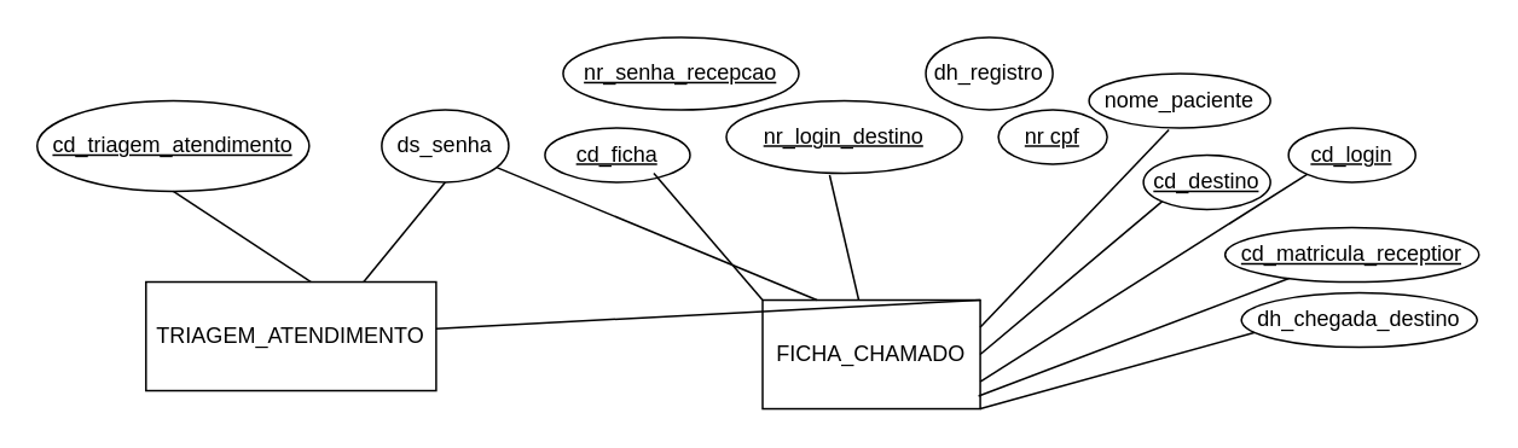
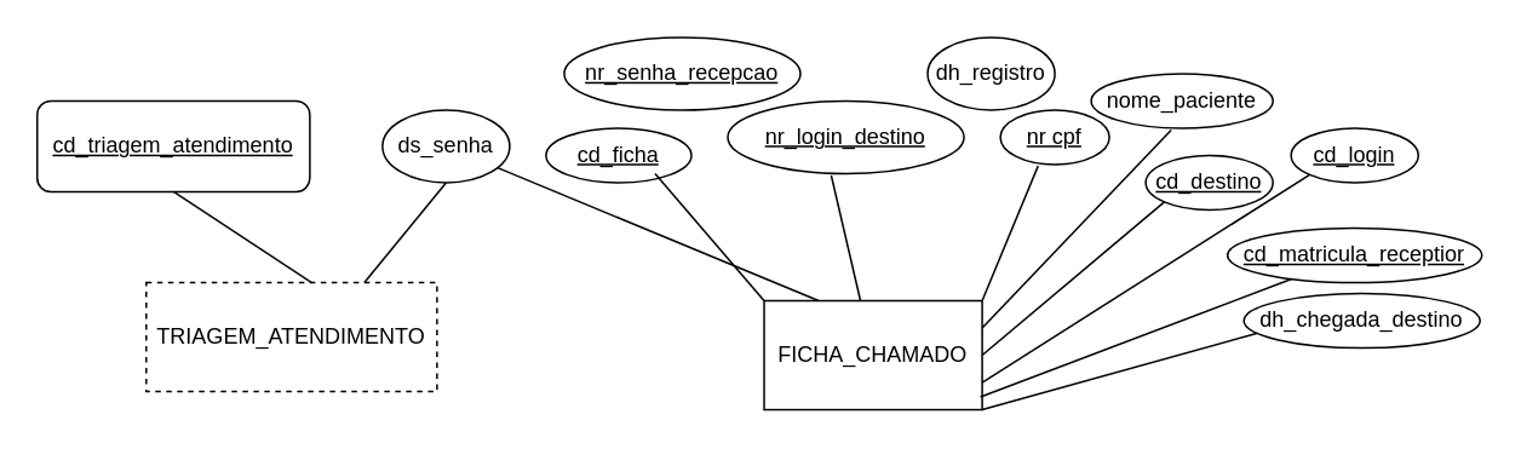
- <mxCell id="3" value="&lt;u&gt;cd_triagem_atendimento&lt;/u&gt;" style="ellipse;whiteSpace=wrap;html=1;" vertex="1" parent="1"><mxGeometry x="20" y="55" width="150" height="50" as="geometry" /></mxCell>
+ <mxCell id="3" value="&lt;u&gt;cd_triagem_atendimento&lt;/u&gt;" style="whiteSpace=wrap;html=1;rounded=1;" vertex="1" parent="1"><mxGeometry x="20" y="55" width="150" height="50" as="geometry" /></mxCell>
- <mxCell id="16" value="" style="endArrow=none;html=1;rounded=0;exitX=1;exitY=0;exitDx=0;exitDy=0;" edge="1" parent="1" source="7" target="2"><mxGeometry width="50" height="50" relative="1" as="geometry"><mxPoint x="380" y="185" as="sourcePoint" /><mxPoint x="430" y="135" as="targetPoint" /></mxGeometry></mxCell>
+ <mxCell id="16" value="" style="endArrow=none;html=1;rounded=0;entryX=0.346;entryY=1.025;entryDx=0;entryDy=0;entryPerimeter=0;exitX=1;exitY=0;exitDx=0;exitDy=0;" edge="1" parent="1" source="7" target="15"><mxGeometry width="50" height="50" relative="1" as="geometry"><mxPoint x="380" y="185" as="sourcePoint" /><mxPoint x="430" y="135" as="targetPoint" /></mxGeometry></mxCell>
- <mxCell id="2" value="TRIAGEM_ATENDIMENTO" style="rounded=0;whiteSpace=wrap;html=1;" vertex="1" parent="1"><mxGeometry x="80" y="155" width="160" height="60" as="geometry" /></mxCell>
+ <mxCell id="2" value="TRIAGEM_ATENDIMENTO" style="rounded=0;whiteSpace=wrap;html=1;dashed=1;" vertex="1" parent="1"><mxGeometry x="80" y="155" width="160" height="60" as="geometry" /></mxCell>
